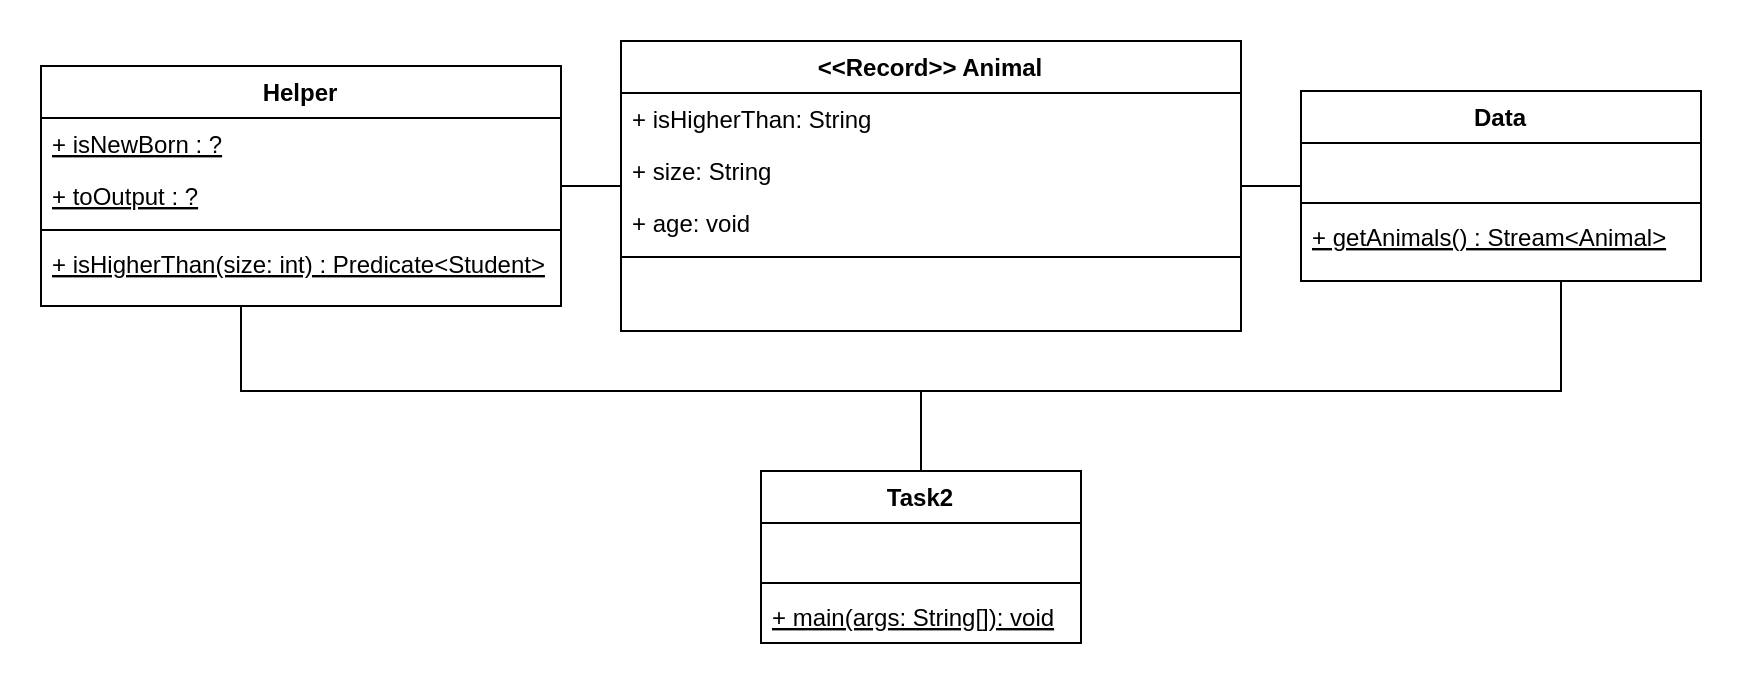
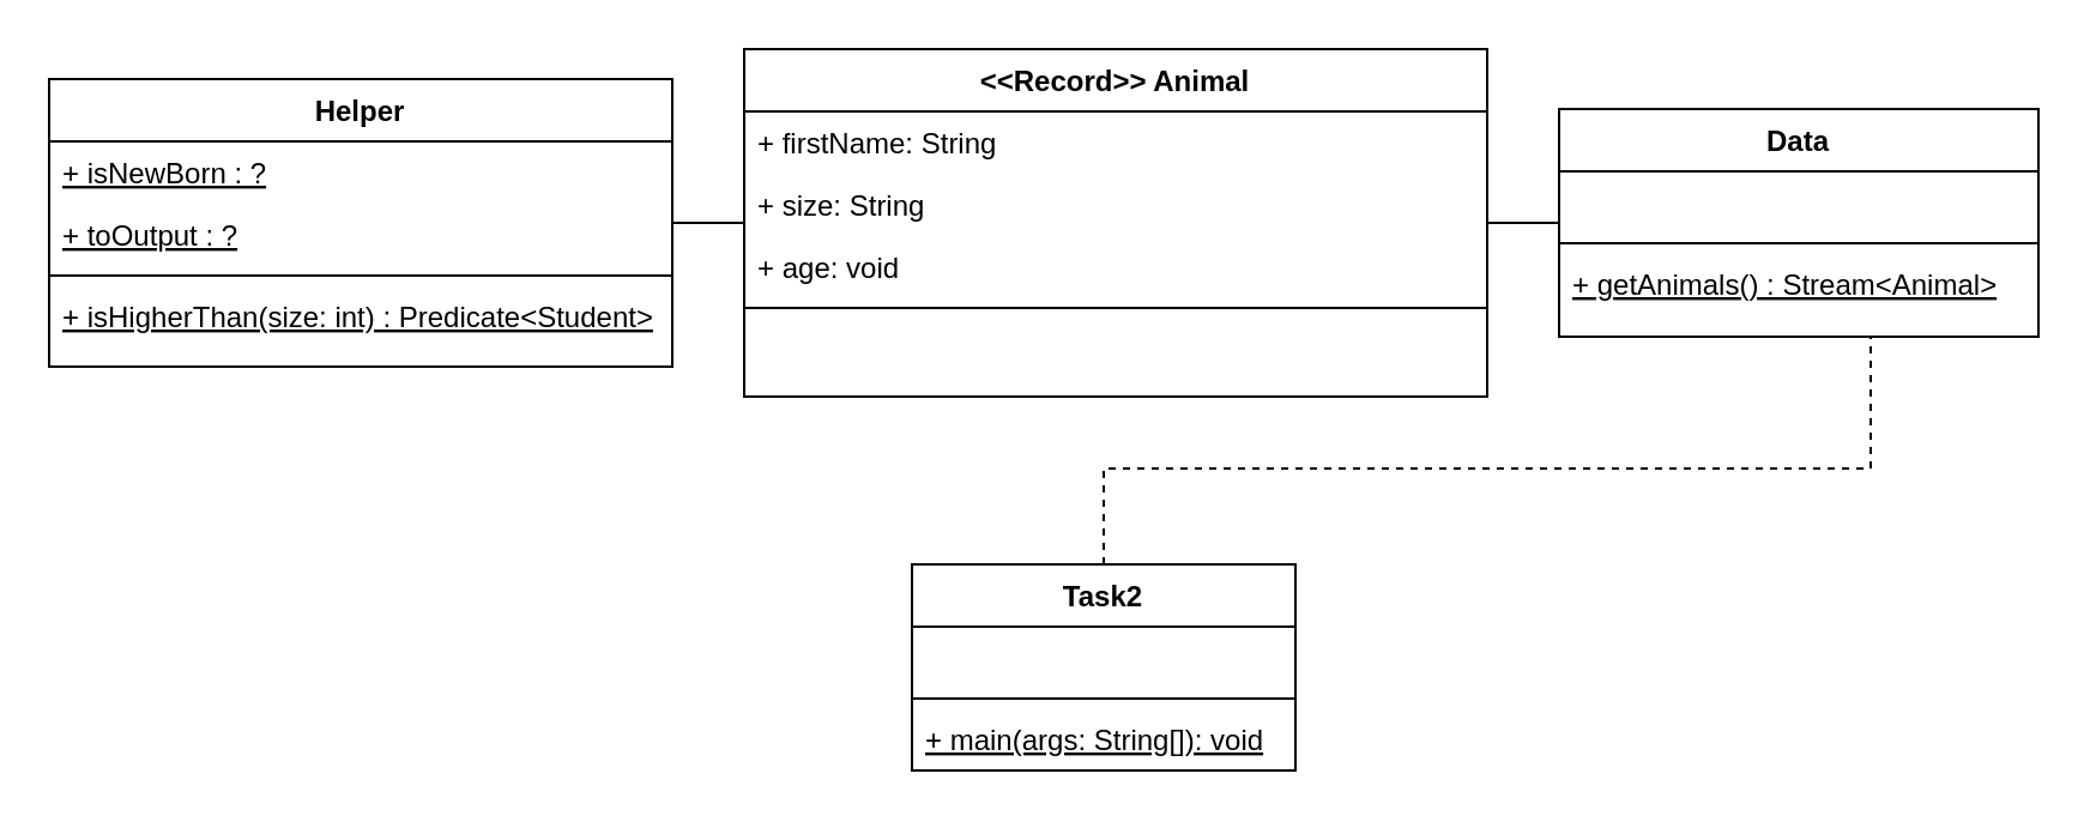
- <mxCell id="7" value="+ isHigherThan: String" style="text;align=left;verticalAlign=top;spacingLeft=4;spacingRight=4;overflow=hidden;rotatable=0;points=[[0,0.5],[1,0.5]];portConstraint=eastwest;" parent="6" vertex="1"><mxGeometry y="26" width="310" height="26" as="geometry" /></mxCell>
+ <mxCell id="7" value="+ firstName: String" style="text;align=left;verticalAlign=top;spacingLeft=4;spacingRight=4;overflow=hidden;rotatable=0;points=[[0,0.5],[1,0.5]];portConstraint=eastwest;" parent="6" vertex="1"><mxGeometry y="26" width="310" height="26" as="geometry" /></mxCell>
- <mxCell id="22" value="" style="edgeStyle=orthogonalEdgeStyle;rounded=0;orthogonalLoop=1;jettySize=auto;html=1;endArrow=none;endFill=0;" parent="1" source="12" target="18" edge="1"><mxGeometry relative="1" as="geometry"><mxPoint x="260" y="195" as="sourcePoint" /><mxPoint x="320" y="195" as="targetPoint" /><Array as="points"><mxPoint x="120" y="195" /><mxPoint x="460" y="195" /></Array></mxGeometry></mxCell>
- <mxCell id="23" value="" style="edgeStyle=orthogonalEdgeStyle;rounded=0;orthogonalLoop=1;jettySize=auto;html=1;endArrow=none;endFill=0;" parent="1" source="18" target="2" edge="1"><mxGeometry relative="1" as="geometry"><mxPoint x="270" y="205" as="sourcePoint" /><mxPoint x="330" y="205" as="targetPoint" /><Array as="points"><mxPoint x="460" y="195" /><mxPoint x="780" y="195" /></Array></mxGeometry></mxCell>
+ <mxCell id="23" value="" style="edgeStyle=orthogonalEdgeStyle;rounded=0;orthogonalLoop=1;jettySize=auto;html=1;endArrow=none;endFill=0;dashed=1;" parent="1" source="18" target="2" edge="1"><mxGeometry relative="1" as="geometry"><mxPoint x="270" y="205" as="sourcePoint" /><mxPoint x="330" y="205" as="targetPoint" /><Array as="points"><mxPoint x="460" y="195" /><mxPoint x="780" y="195" /></Array></mxGeometry></mxCell>
